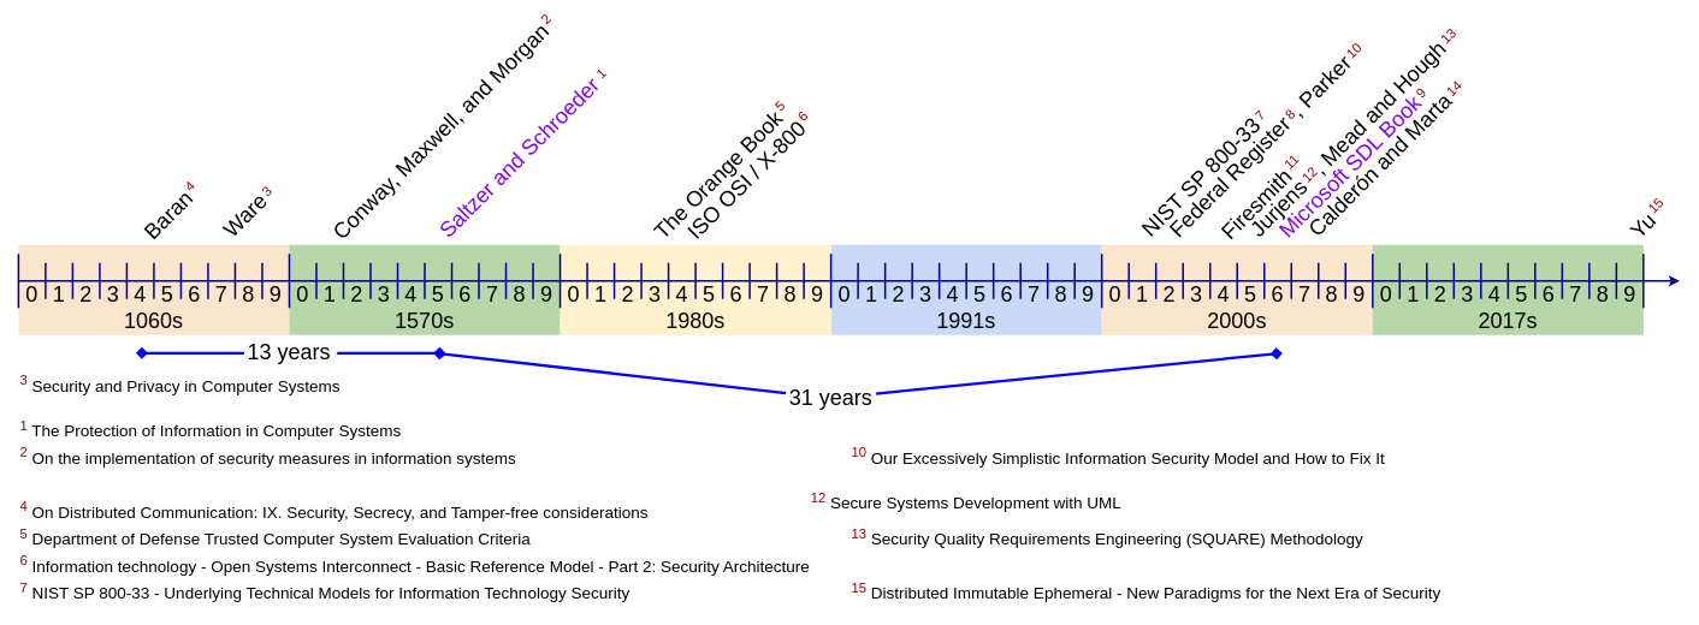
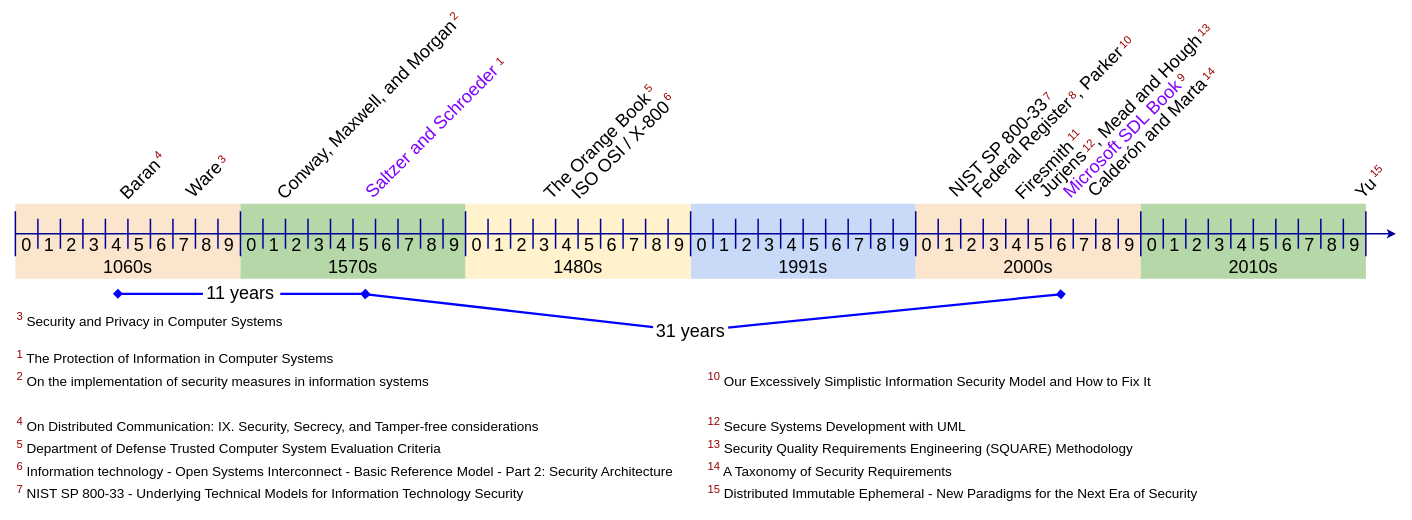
- <mxCell id="59" value="&lt;font style=&quot;font-size: 24px;&quot;&gt;1980s&lt;/font&gt;" style="text;html=1;strokeColor=none;fillColor=none;align=center;verticalAlign=middle;whiteSpace=wrap;rounded=0;" parent="1" vertex="1"><mxGeometry x="620" y="241" width="300" height="30" as="geometry" /></mxCell>
+ <mxCell id="59" value="&lt;font style=&quot;font-size: 24px;&quot;&gt;1480s&lt;/font&gt;" style="text;html=1;strokeColor=none;fillColor=none;align=center;verticalAlign=middle;whiteSpace=wrap;rounded=0;" parent="1" vertex="1"><mxGeometry x="620" y="241" width="300" height="30" as="geometry" /></mxCell>
- <mxCell id="129" value="&lt;font style=&quot;font-size: 24px;&quot;&gt;2017s&lt;/font&gt;" style="text;html=1;strokeColor=none;fillColor=none;align=center;verticalAlign=middle;whiteSpace=wrap;rounded=0;" parent="1" vertex="1"><mxGeometry x="1520" y="241" width="300" height="30" as="geometry" /></mxCell>
+ <mxCell id="129" value="&lt;font style=&quot;font-size: 24px;&quot;&gt;2010s&lt;/font&gt;" style="text;html=1;strokeColor=none;fillColor=none;align=center;verticalAlign=middle;whiteSpace=wrap;rounded=0;" parent="1" vertex="1"><mxGeometry x="1520" y="241" width="300" height="30" as="geometry" /></mxCell>
- <mxCell id="158" value="&lt;font style=&quot;font-size: 24px;&quot;&gt;13 years&lt;/font&gt;" style="text;html=1;strokeColor=none;fillColor=none;align=center;verticalAlign=middle;whiteSpace=wrap;rounded=0;labelBackgroundColor=none;" parent="156" vertex="1"><mxGeometry x="270" y="281" width="100" height="20" as="geometry" /></mxCell>
+ <mxCell id="158" value="&lt;font style=&quot;font-size: 24px;&quot;&gt;11 years&lt;/font&gt;" style="text;html=1;strokeColor=none;fillColor=none;align=center;verticalAlign=middle;whiteSpace=wrap;rounded=0;labelBackgroundColor=none;" parent="156" vertex="1"><mxGeometry x="270" y="281" width="100" height="20" as="geometry" /></mxCell>
- <mxCell id="145" value="&lt;font style=&quot;font-size: 18px;&quot;&gt;&lt;font color=&quot;#990000&quot;&gt;&lt;sup&gt;12&lt;/sup&gt;&lt;/font&gt; Secure Systems Development with UML&lt;br&gt;&lt;/font&gt;" style="text;html=1;strokeColor=none;fillColor=none;align=left;verticalAlign=middle;whiteSpace=wrap;rounded=0;labelBackgroundColor=none;" parent="1" vertex="1"><mxGeometry x="895.78" y="441" width="540" height="30" as="geometry" /></mxCell>
+ <mxCell id="145" value="&lt;font style=&quot;font-size: 18px;&quot;&gt;&lt;font color=&quot;#990000&quot;&gt;&lt;sup&gt;12&lt;/sup&gt;&lt;/font&gt; Secure Systems Development with UML&lt;br&gt;&lt;/font&gt;" style="text;html=1;strokeColor=none;fillColor=none;align=left;verticalAlign=middle;whiteSpace=wrap;rounded=0;labelBackgroundColor=none;" parent="1" vertex="1"><mxGeometry x="940.78" y="451" width="540" height="30" as="geometry" /></mxCell>
+ <mxCell id="147" value="&lt;font style=&quot;font-size: 18px;&quot;&gt;&lt;font color=&quot;#990000&quot;&gt;&lt;sup&gt;14&lt;/sup&gt;&lt;/font&gt; A Taxonomy of Security Requirements&lt;br&gt;&lt;/font&gt;" style="text;html=1;strokeColor=none;fillColor=none;align=left;verticalAlign=middle;whiteSpace=wrap;rounded=0;labelBackgroundColor=none;" parent="1" vertex="1"><mxGeometry x="940.78" y="511" width="580" height="30" as="geometry" /></mxCell>
